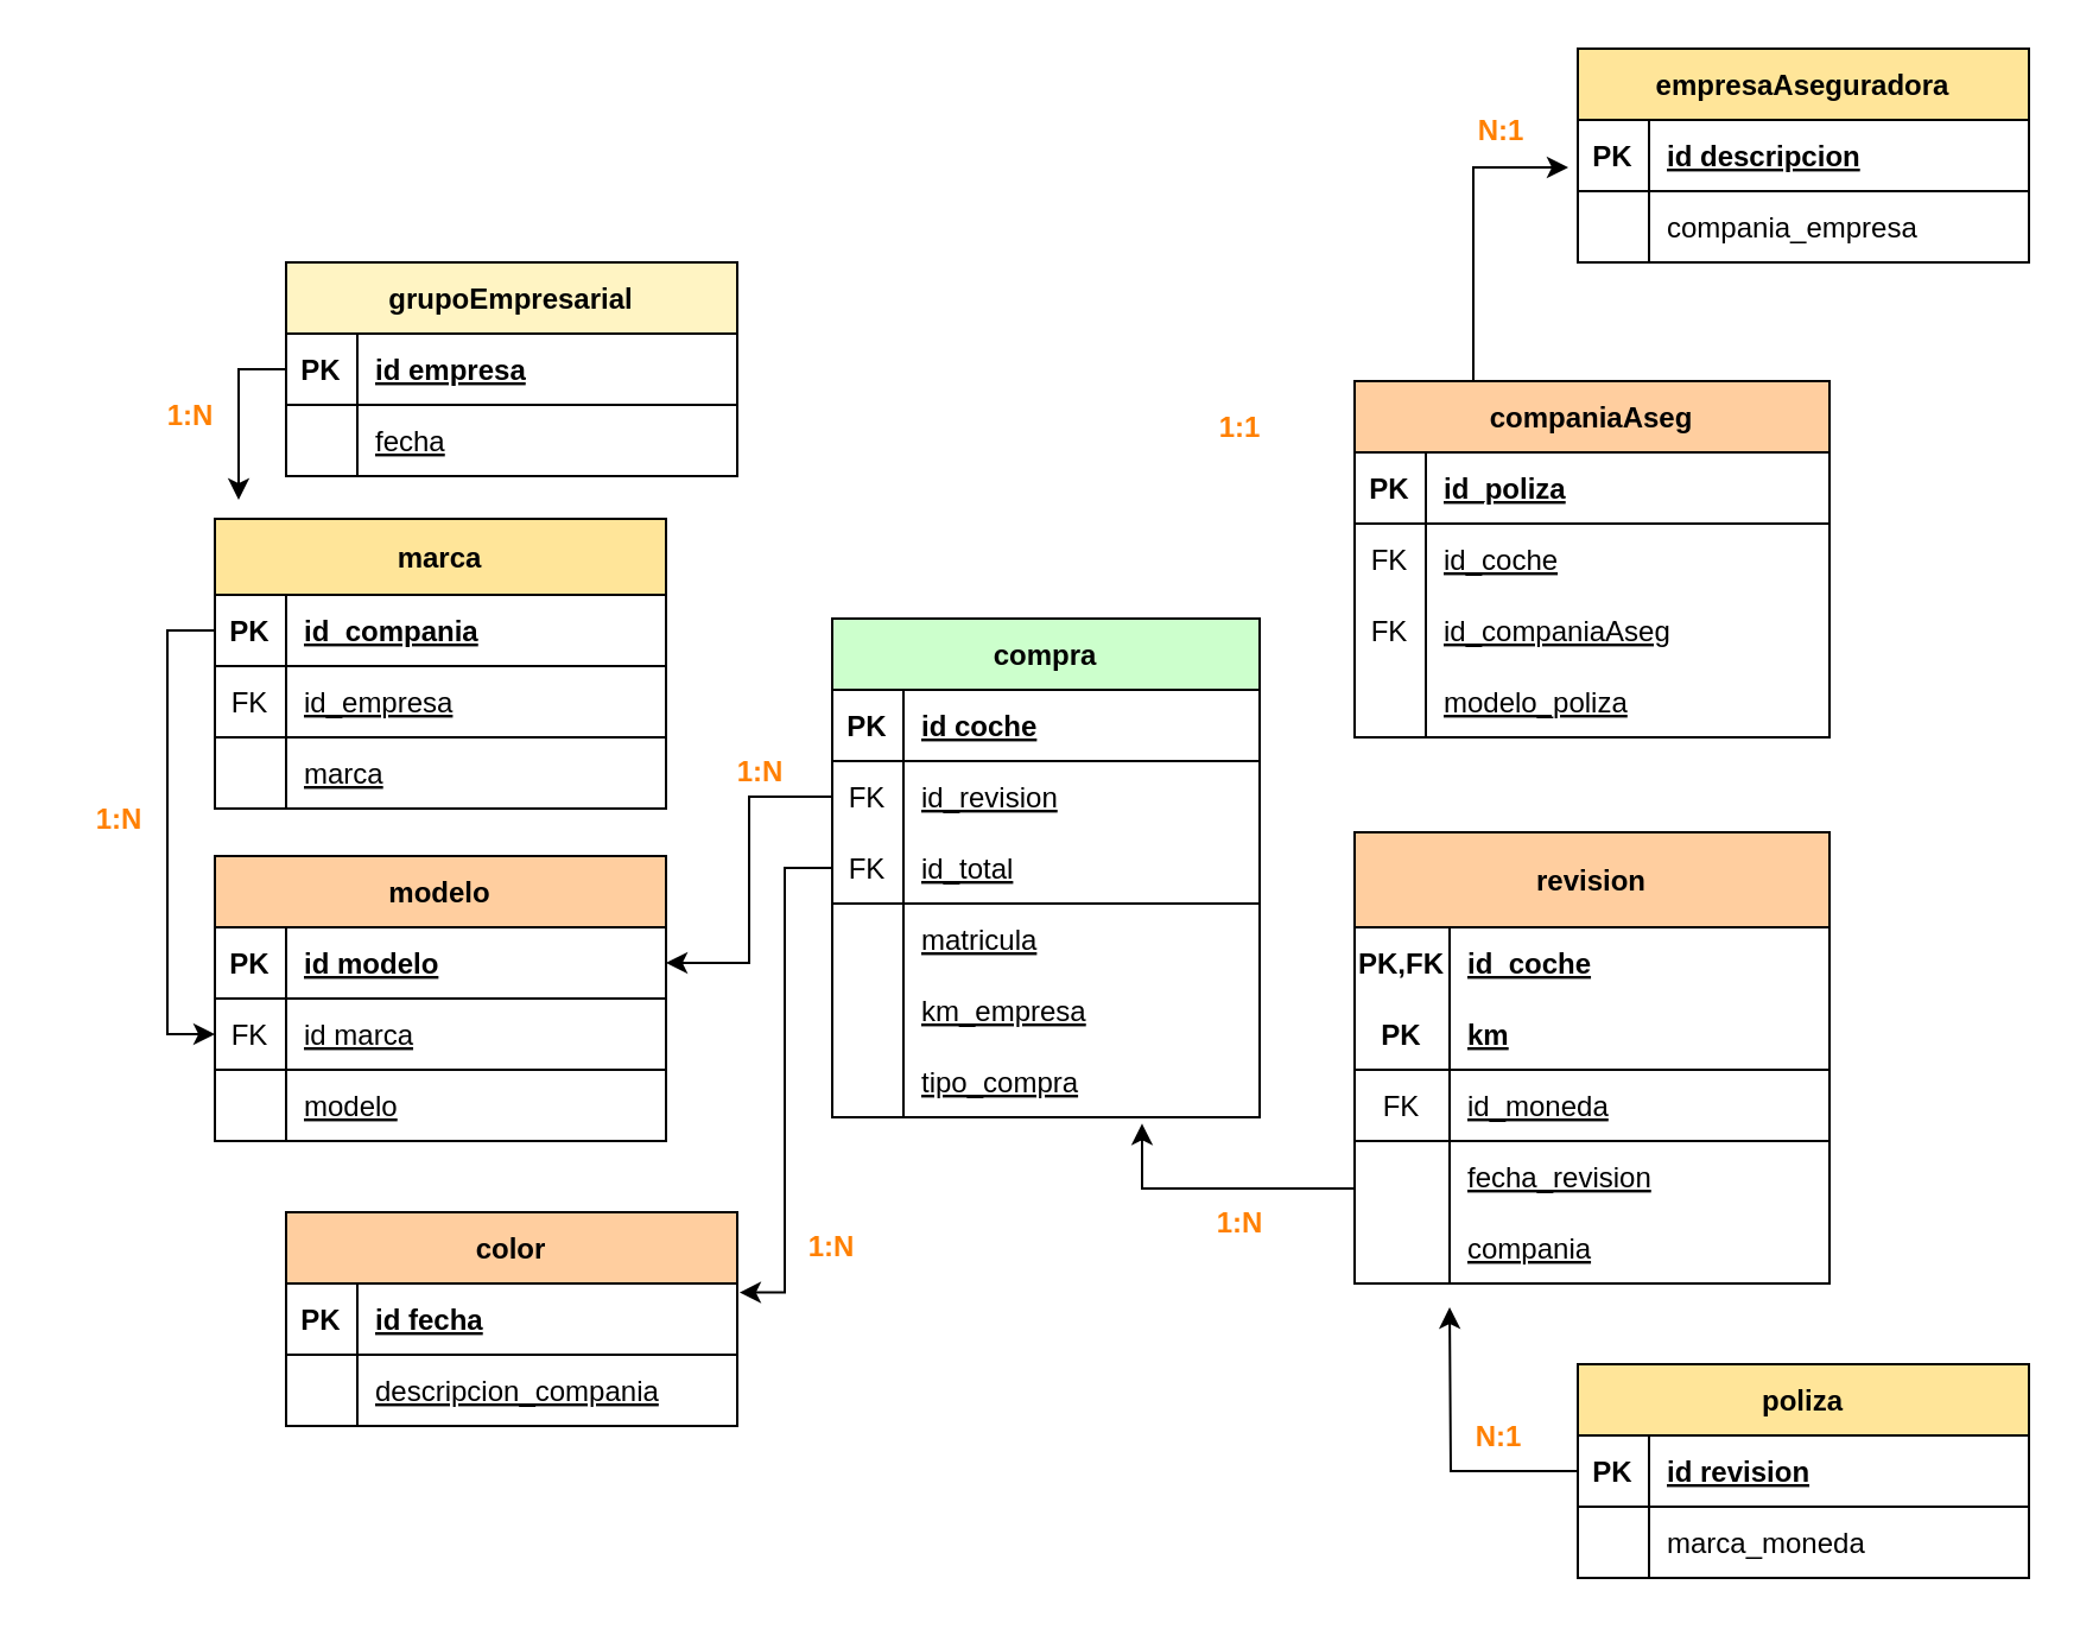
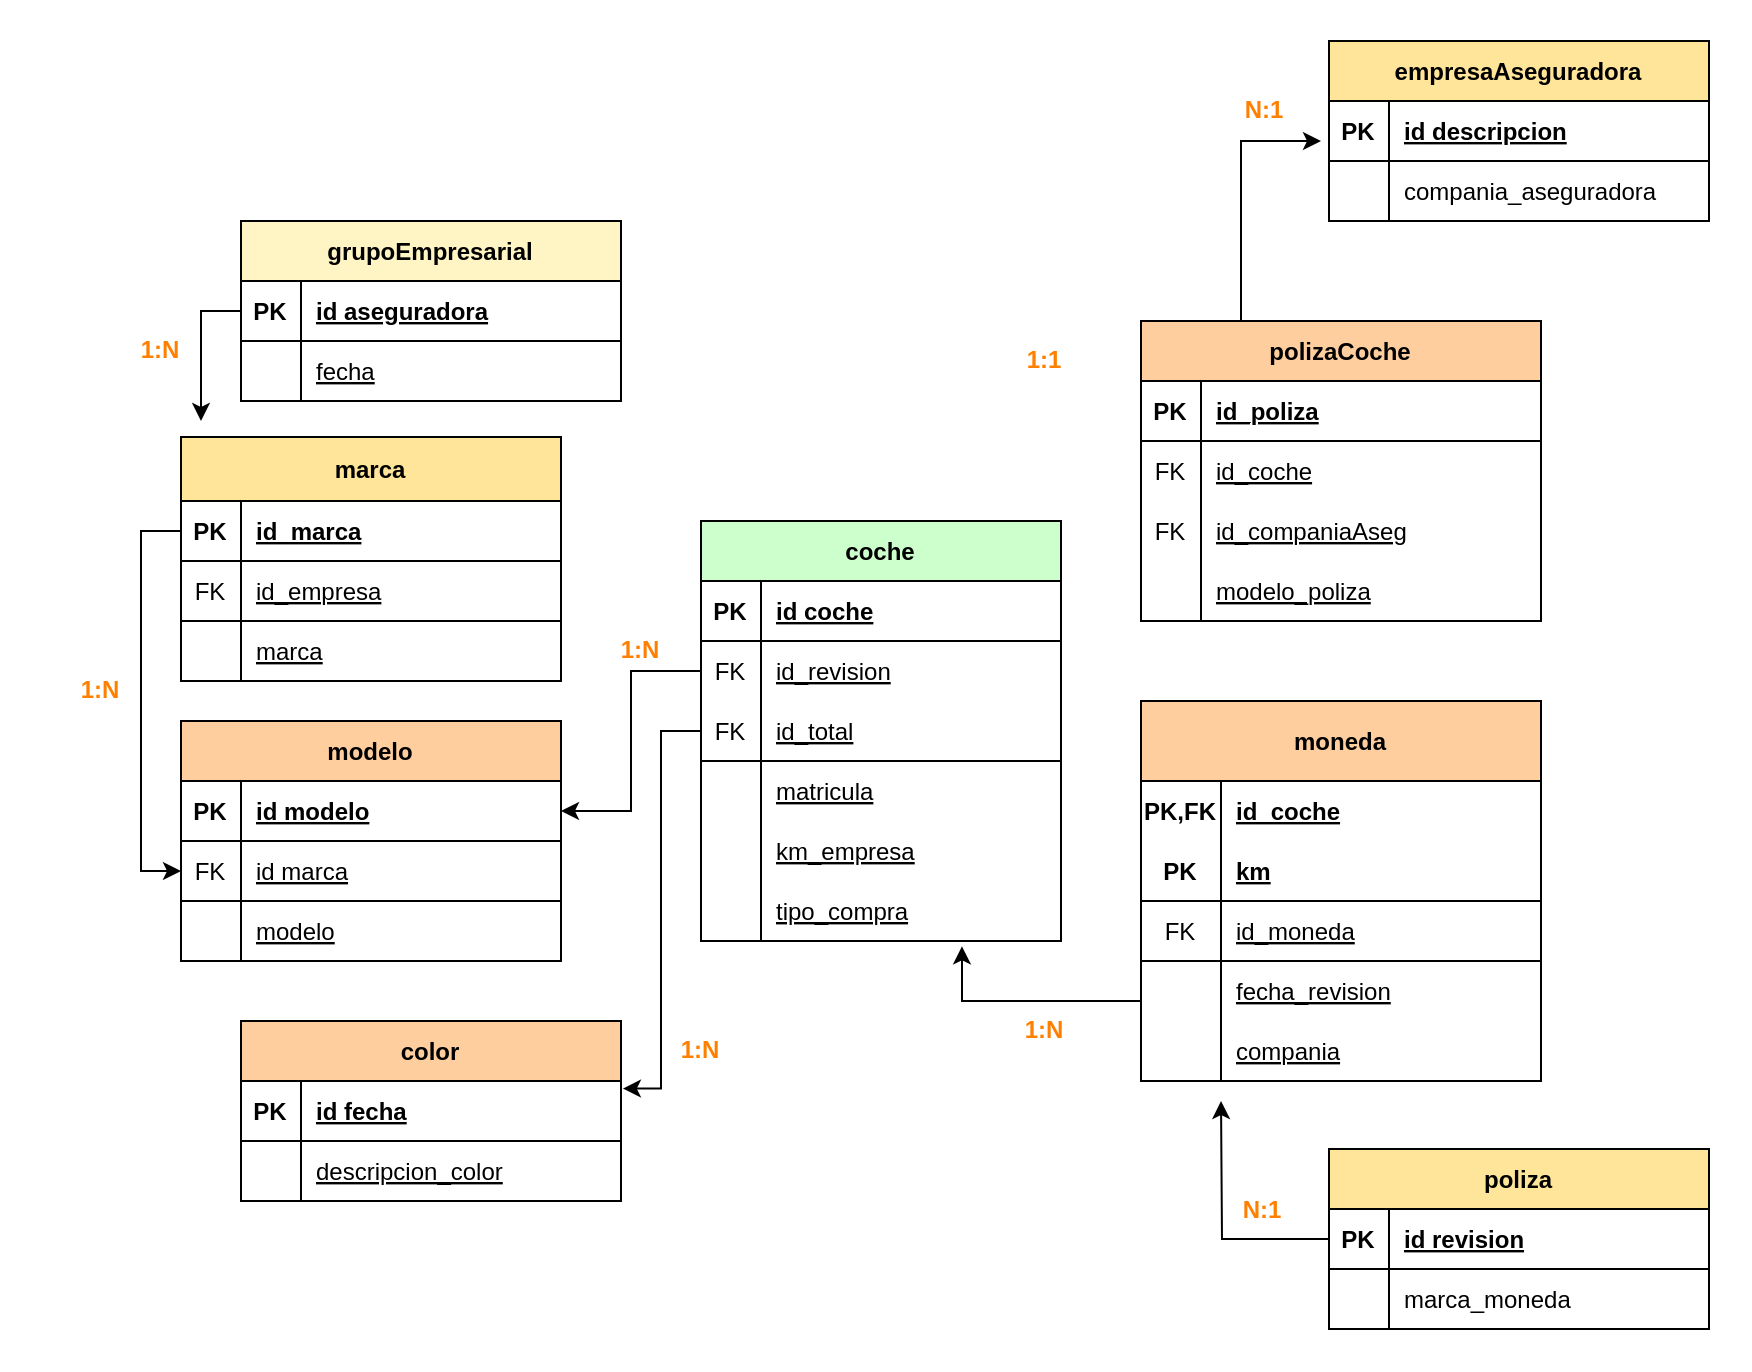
- <mxCell id="50" value="compania_empresa" style="shape=partialRectangle;connectable=0;fillColor=none;top=0;left=0;bottom=0;right=0;align=left;spacingLeft=6;overflow=hidden;" parent="48" vertex="1"><mxGeometry x="30" width="160" height="30" as="geometry"><mxRectangle width="160" height="30" as="alternateBounds" /></mxGeometry></mxCell>
+ <mxCell id="50" value="compania_aseguradora" style="shape=partialRectangle;connectable=0;fillColor=none;top=0;left=0;bottom=0;right=0;align=left;spacingLeft=6;overflow=hidden;" parent="48" vertex="1"><mxGeometry x="30" width="160" height="30" as="geometry"><mxRectangle width="160" height="30" as="alternateBounds" /></mxGeometry></mxCell>
- <mxCell id="71" value="id empresa" style="shape=partialRectangle;connectable=0;fillColor=none;top=0;left=0;bottom=0;right=0;align=left;spacingLeft=6;fontStyle=5;overflow=hidden;" parent="69" vertex="1"><mxGeometry x="30" width="160" height="30" as="geometry"><mxRectangle width="160" height="30" as="alternateBounds" /></mxGeometry></mxCell>
+ <mxCell id="71" value="id aseguradora" style="shape=partialRectangle;connectable=0;fillColor=none;top=0;left=0;bottom=0;right=0;align=left;spacingLeft=6;fontStyle=5;overflow=hidden;" parent="69" vertex="1"><mxGeometry x="30" width="160" height="30" as="geometry"><mxRectangle width="160" height="30" as="alternateBounds" /></mxGeometry></mxCell>
- <mxCell id="86" value="companiaAseg" style="shape=table;startSize=30;container=1;collapsible=1;childLayout=tableLayout;fixedRows=1;rowLines=0;fontStyle=1;align=center;resizeLast=1;fillColor=#FFCE9F;" parent="1" vertex="1"><mxGeometry x="570" y="160" width="200" height="150" as="geometry" /></mxCell>
+ <mxCell id="86" value="polizaCoche" style="shape=table;startSize=30;container=1;collapsible=1;childLayout=tableLayout;fixedRows=1;rowLines=0;fontStyle=1;align=center;resizeLast=1;fillColor=#FFCE9F;" parent="1" vertex="1"><mxGeometry x="570" y="160" width="200" height="150" as="geometry" /></mxCell>
- <mxCell id="54" value="id_compania" style="shape=partialRectangle;connectable=0;fillColor=none;top=0;left=0;bottom=0;right=0;align=left;spacingLeft=6;fontStyle=5;overflow=hidden;" parent="52" vertex="1"><mxGeometry x="30" width="160" height="30" as="geometry"><mxRectangle width="160" height="30" as="alternateBounds" /></mxGeometry></mxCell>
+ <mxCell id="54" value="id_marca" style="shape=partialRectangle;connectable=0;fillColor=none;top=0;left=0;bottom=0;right=0;align=left;spacingLeft=6;fontStyle=5;overflow=hidden;" parent="52" vertex="1"><mxGeometry x="30" width="160" height="30" as="geometry"><mxRectangle width="160" height="30" as="alternateBounds" /></mxGeometry></mxCell>
- <mxCell id="2" value="compra" style="shape=table;startSize=30;container=1;collapsible=1;childLayout=tableLayout;fixedRows=1;rowLines=0;fontStyle=1;align=center;resizeLast=1;fillColor=#CCFFCC;" parent="1" vertex="1"><mxGeometry x="350" y="260" width="180" height="210" as="geometry" /></mxCell>
+ <mxCell id="2" value="coche" style="shape=table;startSize=30;container=1;collapsible=1;childLayout=tableLayout;fixedRows=1;rowLines=0;fontStyle=1;align=center;resizeLast=1;fillColor=#CCFFCC;" parent="1" vertex="1"><mxGeometry x="350" y="260" width="180" height="210" as="geometry" /></mxCell>
- <mxCell id="21" value="revision" style="shape=table;startSize=40;container=1;collapsible=1;childLayout=tableLayout;fixedRows=1;rowLines=0;fontStyle=1;align=center;resizeLast=1;fillColor=#FFCE9F;" parent="1" vertex="1"><mxGeometry x="570" y="350" width="200" height="190" as="geometry" /></mxCell>
+ <mxCell id="21" value="moneda" style="shape=table;startSize=40;container=1;collapsible=1;childLayout=tableLayout;fixedRows=1;rowLines=0;fontStyle=1;align=center;resizeLast=1;fillColor=#FFCE9F;" parent="1" vertex="1"><mxGeometry x="570" y="350" width="200" height="190" as="geometry" /></mxCell>
- <mxCell id="67" value="descripcion_compania" style="shape=partialRectangle;connectable=0;fillColor=none;top=0;left=0;bottom=0;right=0;align=left;spacingLeft=6;overflow=hidden;fontStyle=4" parent="65" vertex="1"><mxGeometry x="30" width="160" height="30" as="geometry"><mxRectangle width="160" height="30" as="alternateBounds" /></mxGeometry></mxCell>
+ <mxCell id="67" value="descripcion_color" style="shape=partialRectangle;connectable=0;fillColor=none;top=0;left=0;bottom=0;right=0;align=left;spacingLeft=6;overflow=hidden;fontStyle=4" parent="65" vertex="1"><mxGeometry x="30" width="160" height="30" as="geometry"><mxRectangle width="160" height="30" as="alternateBounds" /></mxGeometry></mxCell>
